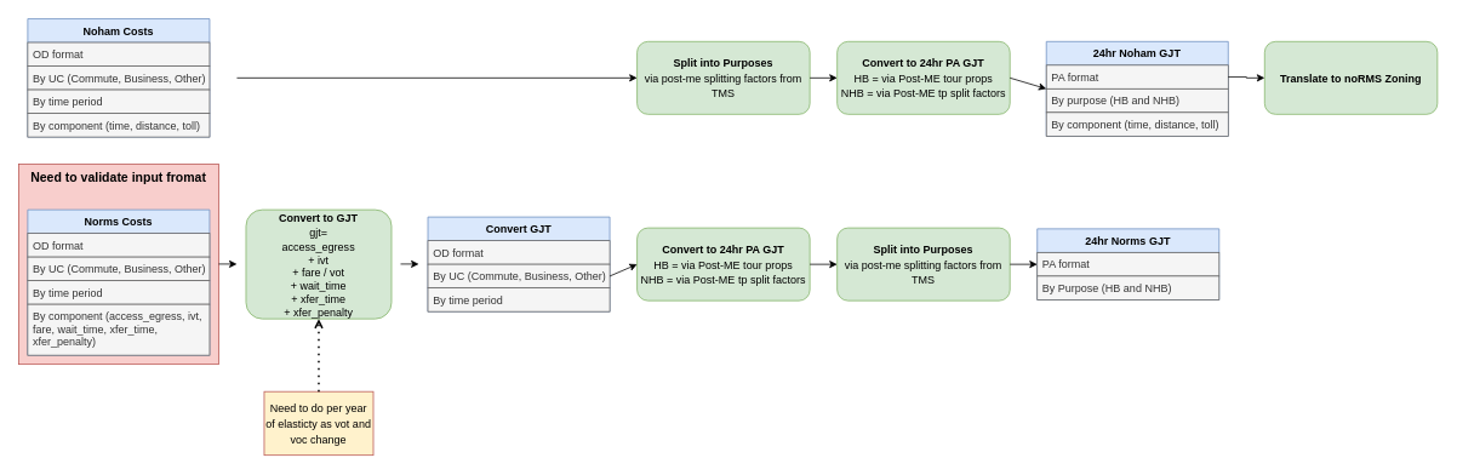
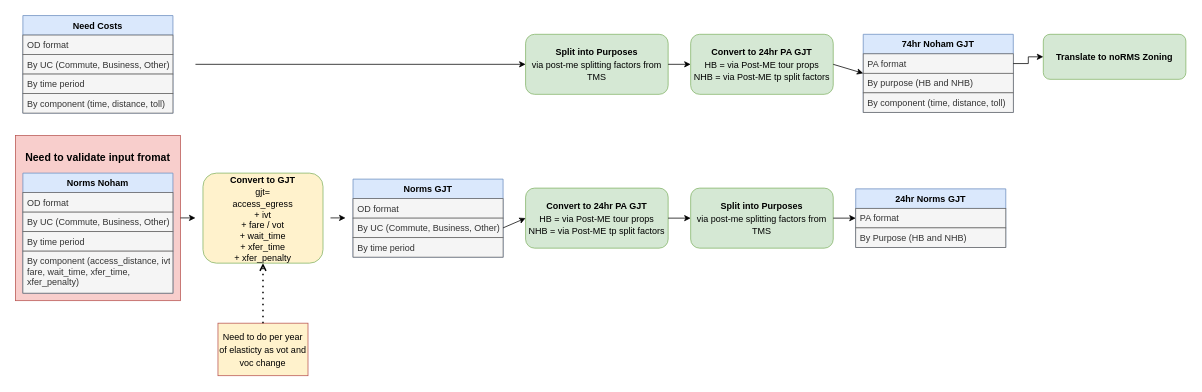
- <mxCell id="3" value="Noham Costs" style="swimlane;fontStyle=1;childLayout=stackLayout;horizontal=1;startSize=26;fillColor=#dae8fc;horizontalStack=0;resizeParent=1;resizeParentMax=0;resizeLast=0;collapsible=1;marginBottom=0;strokeColor=#6c8ebf;" vertex="1" parent="1"><mxGeometry x="30" y="20" width="200" height="130" as="geometry" /></mxCell>
+ <mxCell id="3" value="Need Costs" style="swimlane;fontStyle=1;childLayout=stackLayout;horizontal=1;startSize=26;fillColor=#dae8fc;horizontalStack=0;resizeParent=1;resizeParentMax=0;resizeLast=0;collapsible=1;marginBottom=0;strokeColor=#6c8ebf;" vertex="1" parent="1"><mxGeometry x="30" y="20" width="200" height="130" as="geometry" /></mxCell>
- <mxCell id="22" value="24hr Noham GJT" style="swimlane;fontStyle=1;childLayout=stackLayout;horizontal=1;startSize=26;fillColor=#dae8fc;horizontalStack=0;resizeParent=1;resizeParentMax=0;resizeLast=0;collapsible=1;marginBottom=0;strokeColor=#6c8ebf;" vertex="1" parent="1"><mxGeometry x="1150" y="45" width="200" height="104" as="geometry" /></mxCell>
+ <mxCell id="22" value="74hr Noham GJT" style="swimlane;fontStyle=1;childLayout=stackLayout;horizontal=1;startSize=26;fillColor=#dae8fc;horizontalStack=0;resizeParent=1;resizeParentMax=0;resizeLast=0;collapsible=1;marginBottom=0;strokeColor=#6c8ebf;" vertex="1" parent="1"><mxGeometry x="1150" y="45" width="200" height="104" as="geometry" /></mxCell>
- <mxCell id="40" value="&lt;font style=&quot;font-size: 12px&quot;&gt;&lt;b&gt;Translate to noRMS Zoning&lt;/b&gt;&lt;br&gt;&lt;/font&gt;" style="rounded=1;whiteSpace=wrap;html=1;fontSize=14;align=center;fillColor=#d5e8d4;strokeColor=#82b366;" vertex="1" parent="1"><mxGeometry x="1390" y="45" width="190" height="80" as="geometry" /></mxCell>
+ <mxCell id="40" value="&lt;font style=&quot;font-size: 12px&quot;&gt;&lt;b&gt;Translate to noRMS Zoning&lt;/b&gt;&lt;br&gt;&lt;/font&gt;" style="rounded=1;whiteSpace=wrap;html=1;fontSize=14;align=center;fillColor=#d5e8d4;strokeColor=#82b366;" vertex="1" parent="1"><mxGeometry x="1390" y="45" width="190" height="60" as="geometry" /></mxCell>
- <mxCell id="13" value="Need to validate input fromat" style="text;html=1;strokeColor=none;fillColor=none;align=center;verticalAlign=middle;whiteSpace=wrap;rounded=0;fontStyle=1;fontSize=14;" vertex="1" parent="1"><mxGeometry x="30" y="185" width="200" height="20" as="geometry" /></mxCell>
+ <mxCell id="13" value="Need to validate input fromat" style="text;html=1;strokeColor=none;fillColor=none;align=center;verticalAlign=middle;whiteSpace=wrap;rounded=0;fontStyle=1;fontSize=14;" vertex="1" parent="1"><mxGeometry x="30" y="200" width="200" height="20" as="geometry" /></mxCell>
- <mxCell id="8" value="Norms Costs" style="swimlane;fontStyle=1;childLayout=stackLayout;horizontal=1;startSize=26;fillColor=#dae8fc;horizontalStack=0;resizeParent=1;resizeParentMax=0;resizeLast=0;collapsible=1;marginBottom=0;strokeColor=#6c8ebf;" vertex="1" parent="1"><mxGeometry x="30" y="230" width="200" height="160" as="geometry" /></mxCell>
+ <mxCell id="8" value="Norms Noham" style="swimlane;fontStyle=1;childLayout=stackLayout;horizontal=1;startSize=26;fillColor=#dae8fc;horizontalStack=0;resizeParent=1;resizeParentMax=0;resizeLast=0;collapsible=1;marginBottom=0;strokeColor=#6c8ebf;" vertex="1" parent="1"><mxGeometry x="30" y="230" width="200" height="160" as="geometry" /></mxCell>
- <mxCell id="15" value="Convert GJT" style="swimlane;fontStyle=1;childLayout=stackLayout;horizontal=1;startSize=26;fillColor=#dae8fc;horizontalStack=0;resizeParent=1;resizeParentMax=0;resizeLast=0;collapsible=1;marginBottom=0;strokeColor=#6c8ebf;" vertex="1" parent="1"><mxGeometry x="470" y="238" width="200" height="104" as="geometry" /></mxCell>
+ <mxCell id="15" value="Norms GJT" style="swimlane;fontStyle=1;childLayout=stackLayout;horizontal=1;startSize=26;fillColor=#dae8fc;horizontalStack=0;resizeParent=1;resizeParentMax=0;resizeLast=0;collapsible=1;marginBottom=0;strokeColor=#6c8ebf;" vertex="1" parent="1"><mxGeometry x="470" y="238" width="200" height="104" as="geometry" /></mxCell>
- <mxCell id="14" value="&lt;font style=&quot;font-size: 12px&quot;&gt;&lt;span style=&quot;font-weight: bold&quot;&gt;Convert to GJT&lt;/span&gt;&lt;font style=&quot;font-weight: bold ; font-size: 12px&quot;&gt;&lt;br&gt;&lt;/font&gt;gjt=&lt;br&gt;&lt;/font&gt;&lt;div style=&quot;box-sizing: border-box ; font-size: 12px&quot;&gt;&lt;font style=&quot;font-size: 12px&quot;&gt;access_egress&lt;/font&gt;&lt;/div&gt;&lt;div style=&quot;box-sizing: border-box ; font-size: 12px&quot;&gt;&lt;font style=&quot;font-size: 12px&quot;&gt;+ ivt&lt;/font&gt;&lt;/div&gt;&lt;div style=&quot;box-sizing: border-box ; font-size: 12px&quot;&gt;&lt;font style=&quot;font-size: 12px&quot;&gt;+ fare / vot&lt;/font&gt;&lt;/div&gt;&lt;div style=&quot;box-sizing: border-box ; font-size: 12px&quot;&gt;&lt;font style=&quot;font-size: 12px&quot;&gt;+ wait_time&lt;/font&gt;&lt;/div&gt;&lt;div style=&quot;box-sizing: border-box ; font-size: 12px&quot;&gt;&lt;font style=&quot;font-size: 12px&quot;&gt;+ xfer_time&lt;/font&gt;&lt;/div&gt;&lt;div style=&quot;box-sizing: border-box ; font-size: 12px&quot;&gt;&lt;font style=&quot;font-size: 12px&quot;&gt;+ xfer_penalty&lt;/font&gt;&lt;/div&gt;" style="rounded=1;whiteSpace=wrap;html=1;fontSize=14;align=center;fillColor=#d5e8d4;strokeColor=#82b366;" vertex="1" parent="1"><mxGeometry x="270" y="230" width="160" height="120" as="geometry" /></mxCell>
+ <mxCell id="14" value="&lt;font style=&quot;font-size: 12px&quot;&gt;&lt;span style=&quot;font-weight: bold&quot;&gt;Convert to GJT&lt;/span&gt;&lt;font style=&quot;font-weight: bold ; font-size: 12px&quot;&gt;&lt;br&gt;&lt;/font&gt;gjt=&lt;br&gt;&lt;/font&gt;&lt;div style=&quot;box-sizing: border-box ; font-size: 12px&quot;&gt;&lt;font style=&quot;font-size: 12px&quot;&gt;access_egress&lt;/font&gt;&lt;/div&gt;&lt;div style=&quot;box-sizing: border-box ; font-size: 12px&quot;&gt;&lt;font style=&quot;font-size: 12px&quot;&gt;+ ivt&lt;/font&gt;&lt;/div&gt;&lt;div style=&quot;box-sizing: border-box ; font-size: 12px&quot;&gt;&lt;font style=&quot;font-size: 12px&quot;&gt;+ fare / vot&lt;/font&gt;&lt;/div&gt;&lt;div style=&quot;box-sizing: border-box ; font-size: 12px&quot;&gt;&lt;font style=&quot;font-size: 12px&quot;&gt;+ wait_time&lt;/font&gt;&lt;/div&gt;&lt;div style=&quot;box-sizing: border-box ; font-size: 12px&quot;&gt;&lt;font style=&quot;font-size: 12px&quot;&gt;+ xfer_time&lt;/font&gt;&lt;/div&gt;&lt;div style=&quot;box-sizing: border-box ; font-size: 12px&quot;&gt;&lt;font style=&quot;font-size: 12px&quot;&gt;+ xfer_penalty&lt;/font&gt;&lt;/div&gt;" style="rounded=1;whiteSpace=wrap;html=1;fontSize=14;align=center;fillColor=#fff2cc;strokeColor=#82b366;" vertex="1" parent="1"><mxGeometry x="270" y="230" width="160" height="120" as="geometry" /></mxCell>
- <mxCell id="12" value="By component (access_egress, ivt, &#10;fare, wait_time, xfer_time,&#10;xfer_penalty)" style="text;strokeColor=#666666;fillColor=#f5f5f5;align=left;verticalAlign=top;spacingLeft=4;spacingRight=4;overflow=hidden;rotatable=0;points=[[0,0.5],[1,0.5]];portConstraint=eastwest;fontColor=#333333;" vertex="1" parent="8"><mxGeometry y="104" width="200" height="56" as="geometry" /></mxCell>
+ <mxCell id="12" value="By component (access_distance, ivt, &#10;fare, wait_time, xfer_time,&#10;xfer_penalty)" style="text;strokeColor=#666666;fillColor=#f5f5f5;align=left;verticalAlign=top;spacingLeft=4;spacingRight=4;overflow=hidden;rotatable=0;points=[[0,0.5],[1,0.5]];portConstraint=eastwest;fontColor=#333333;" vertex="1" parent="8"><mxGeometry y="104" width="200" height="56" as="geometry" /></mxCell>
